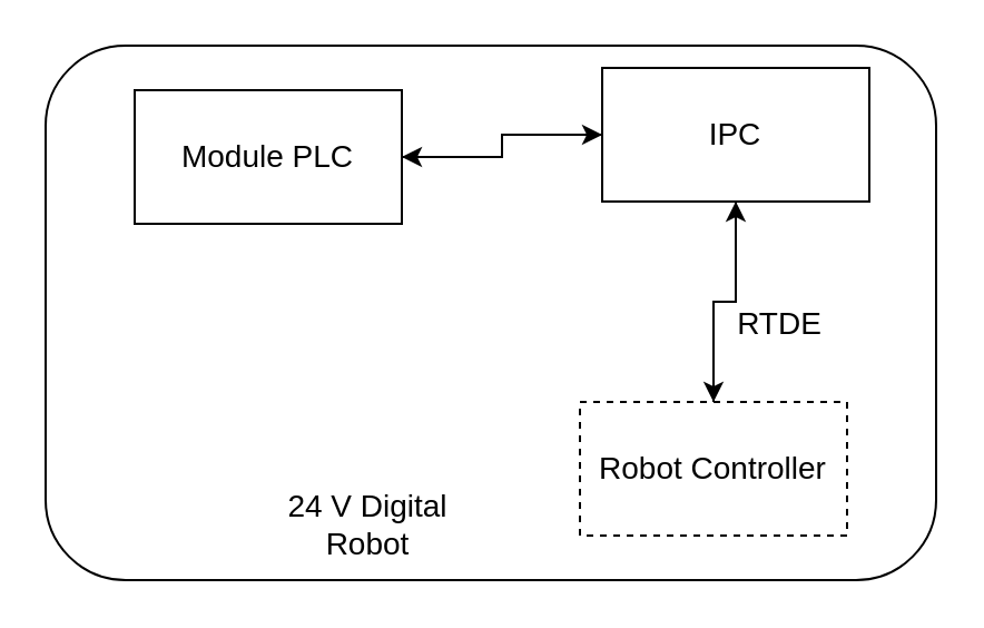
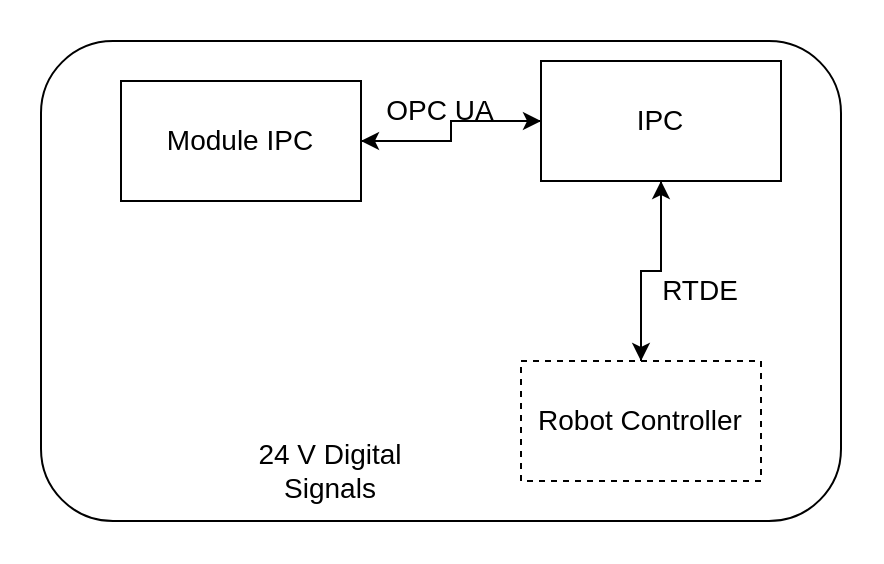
+ <mxCell id="10" value="OPC UA" style="text;html=1;strokeColor=none;fillColor=none;align=center;verticalAlign=middle;whiteSpace=wrap;rounded=0;fontSize=14;" vertex="1" parent="1"><mxGeometry x="190" y="40" width="60" height="30" as="geometry" /></mxCell>
- <mxCell id="4" value="Module PLC" style="rounded=0;whiteSpace=wrap;html=1;fillColor=none;fontSize=14;" vertex="1" parent="1"><mxGeometry x="60" y="40" width="120" height="60" as="geometry" /></mxCell>
+ <mxCell id="4" value="Module IPC" style="rounded=0;whiteSpace=wrap;html=1;fillColor=none;fontSize=14;" vertex="1" parent="1"><mxGeometry x="60" y="40" width="120" height="60" as="geometry" /></mxCell>
- <mxCell id="12" value="24 V Digital Robot" style="text;html=1;strokeColor=none;fillColor=none;align=center;verticalAlign=middle;whiteSpace=wrap;rounded=0;fontSize=14;" vertex="1" parent="1"><mxGeometry x="120" y="220" width="90" height="30" as="geometry" /></mxCell>
+ <mxCell id="12" value="24 V Digital Signals" style="text;html=1;strokeColor=none;fillColor=none;align=center;verticalAlign=middle;whiteSpace=wrap;rounded=0;fontSize=14;" vertex="1" parent="1"><mxGeometry x="120" y="220" width="90" height="30" as="geometry" /></mxCell>
